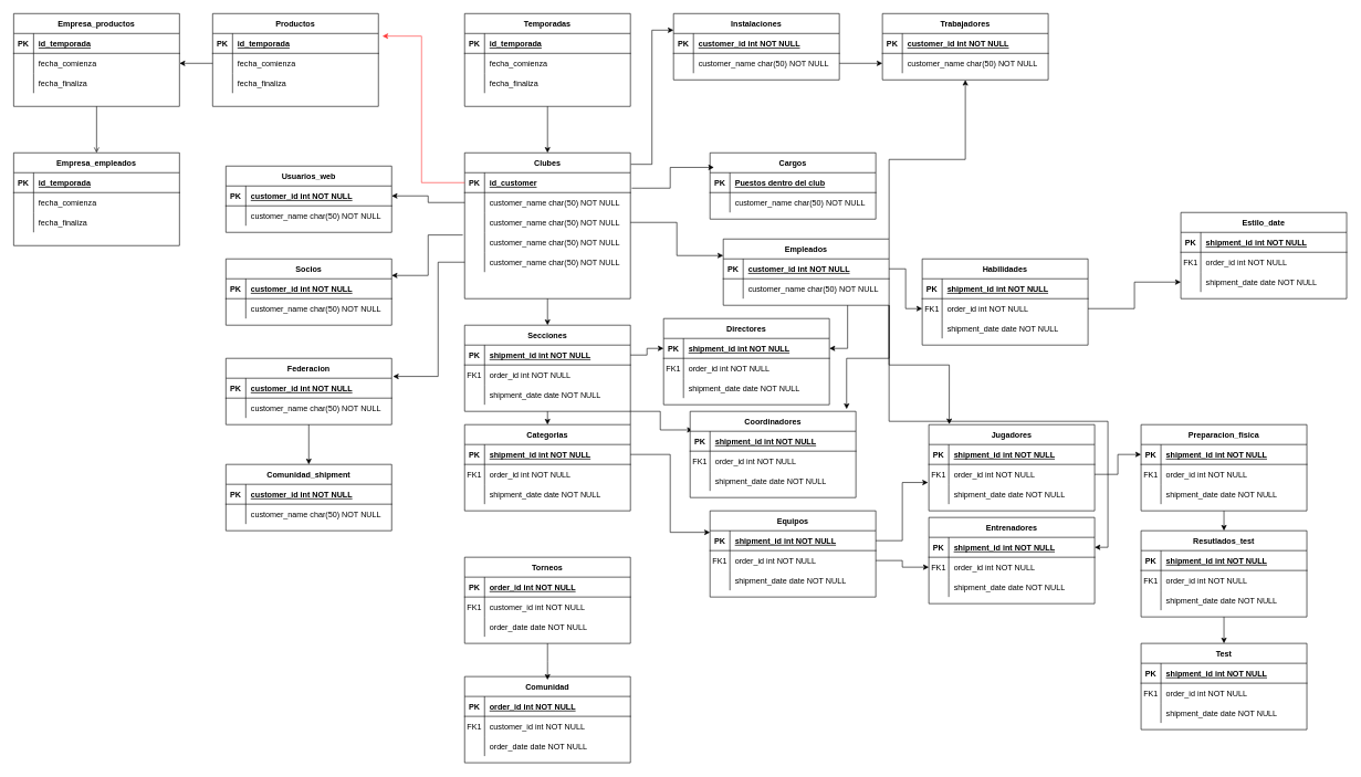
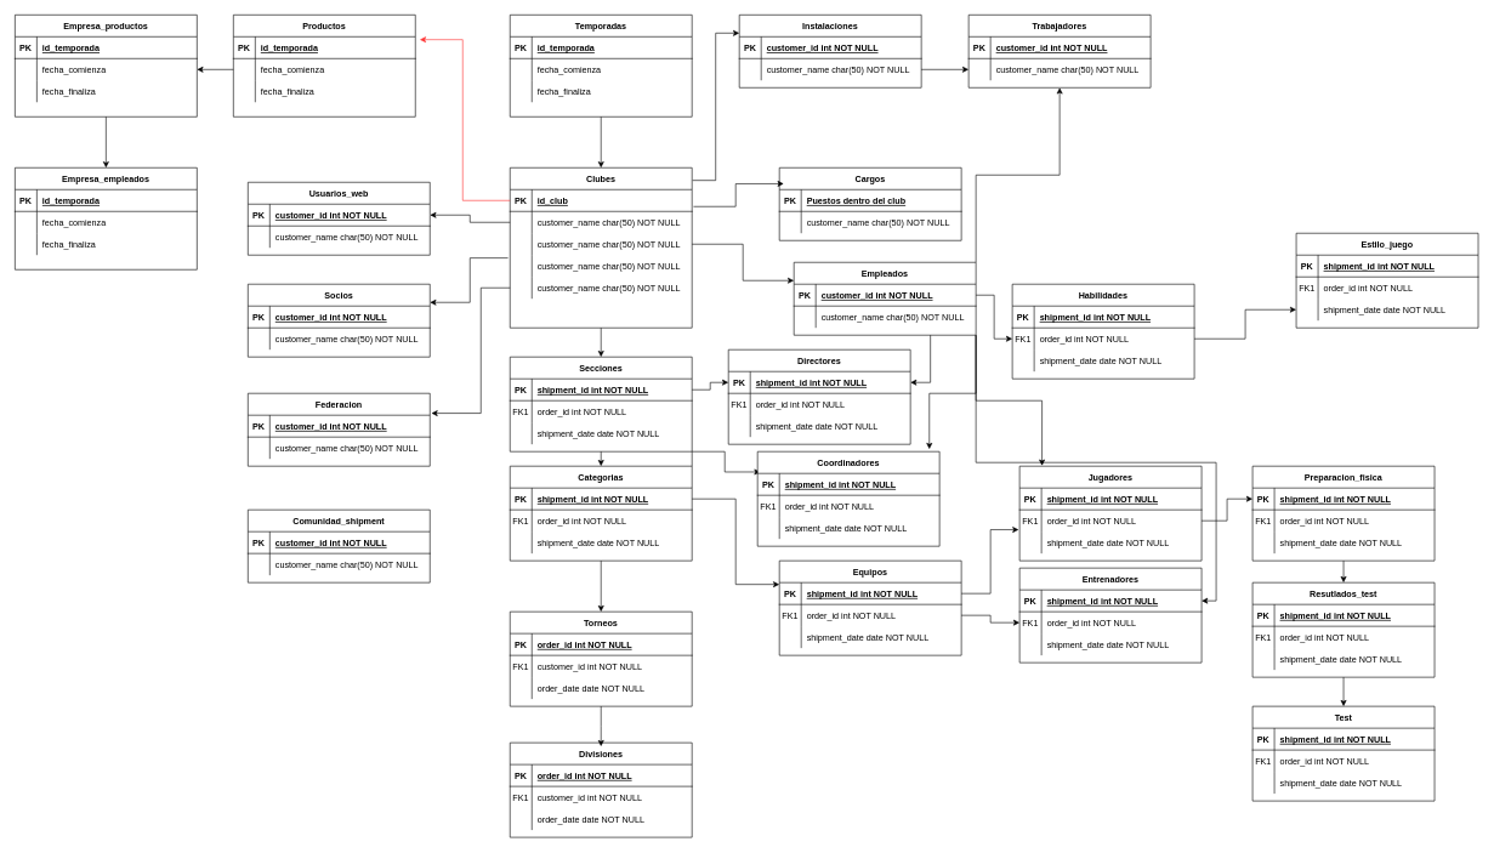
- <mxCell id="162" style="edgeStyle=orthogonalEdgeStyle;rounded=0;orthogonalLoop=1;jettySize=auto;html=1;exitX=0.5;exitY=1;exitDx=0;exitDy=0;entryX=0.5;entryY=0;entryDx=0;entryDy=0;endArrow=open;" parent="1" source="163" target="173" edge="1"><mxGeometry relative="1" as="geometry" /></mxCell>
+ <mxCell id="162" style="edgeStyle=orthogonalEdgeStyle;rounded=0;orthogonalLoop=1;jettySize=auto;html=1;exitX=0.5;exitY=1;exitDx=0;exitDy=0;entryX=0.5;entryY=0;entryDx=0;entryDy=0;" parent="1" source="163" target="173" edge="1"><mxGeometry relative="1" as="geometry" /></mxCell>
- <mxCell id="27" value="id_customer" style="shape=partialRectangle;overflow=hidden;connectable=0;fillColor=none;top=0;left=0;bottom=0;right=0;align=left;spacingLeft=6;fontStyle=5;" parent="25" vertex="1"><mxGeometry x="30" width="220" height="30" as="geometry"><mxRectangle width="220" height="30" as="alternateBounds" /></mxGeometry></mxCell>
+ <mxCell id="27" value="id_club" style="shape=partialRectangle;overflow=hidden;connectable=0;fillColor=none;top=0;left=0;bottom=0;right=0;align=left;spacingLeft=6;fontStyle=5;" parent="25" vertex="1"><mxGeometry x="30" width="220" height="30" as="geometry"><mxRectangle width="220" height="30" as="alternateBounds" /></mxGeometry></mxCell>
- <mxCell id="129" value="Estilo_date" style="shape=table;startSize=30;container=1;collapsible=1;childLayout=tableLayout;fixedRows=1;rowLines=0;fontStyle=1;align=center;resizeLast=1;" parent="1" vertex="1"><mxGeometry x="1780" y="320" width="250" height="130" as="geometry" /></mxCell>
+ <mxCell id="129" value="Estilo_juego" style="shape=table;startSize=30;container=1;collapsible=1;childLayout=tableLayout;fixedRows=1;rowLines=0;fontStyle=1;align=center;resizeLast=1;" parent="1" vertex="1"><mxGeometry x="1780" y="320" width="250" height="130" as="geometry" /></mxCell>
- <mxCell id="193" style="edgeStyle=orthogonalEdgeStyle;rounded=0;orthogonalLoop=1;jettySize=auto;html=1;exitX=0.5;exitY=1;exitDx=0;exitDy=0;entryX=0.5;entryY=0;entryDx=0;entryDy=0;strokeColor=#000000;" parent="1" source="194" target="202" edge="1"><mxGeometry relative="1" as="geometry" /></mxCell>
+ <mxCell id="93" value="" style="edgeStyle=orthogonalEdgeStyle;rounded=0;orthogonalLoop=1;jettySize=auto;html=1;" parent="1" source="95" target="83" edge="1"><mxGeometry relative="1" as="geometry" /></mxCell>
- <mxCell id="72" value="Comunidad" style="shape=table;startSize=30;container=1;collapsible=1;childLayout=tableLayout;fixedRows=1;rowLines=0;fontStyle=1;align=center;resizeLast=1;" parent="1" vertex="1"><mxGeometry x="700" y="1020" width="250" height="130" as="geometry" /></mxCell>
+ <mxCell id="72" value="Divisiones" style="shape=table;startSize=30;container=1;collapsible=1;childLayout=tableLayout;fixedRows=1;rowLines=0;fontStyle=1;align=center;resizeLast=1;" parent="1" vertex="1"><mxGeometry x="700" y="1020" width="250" height="130" as="geometry" /></mxCell>
